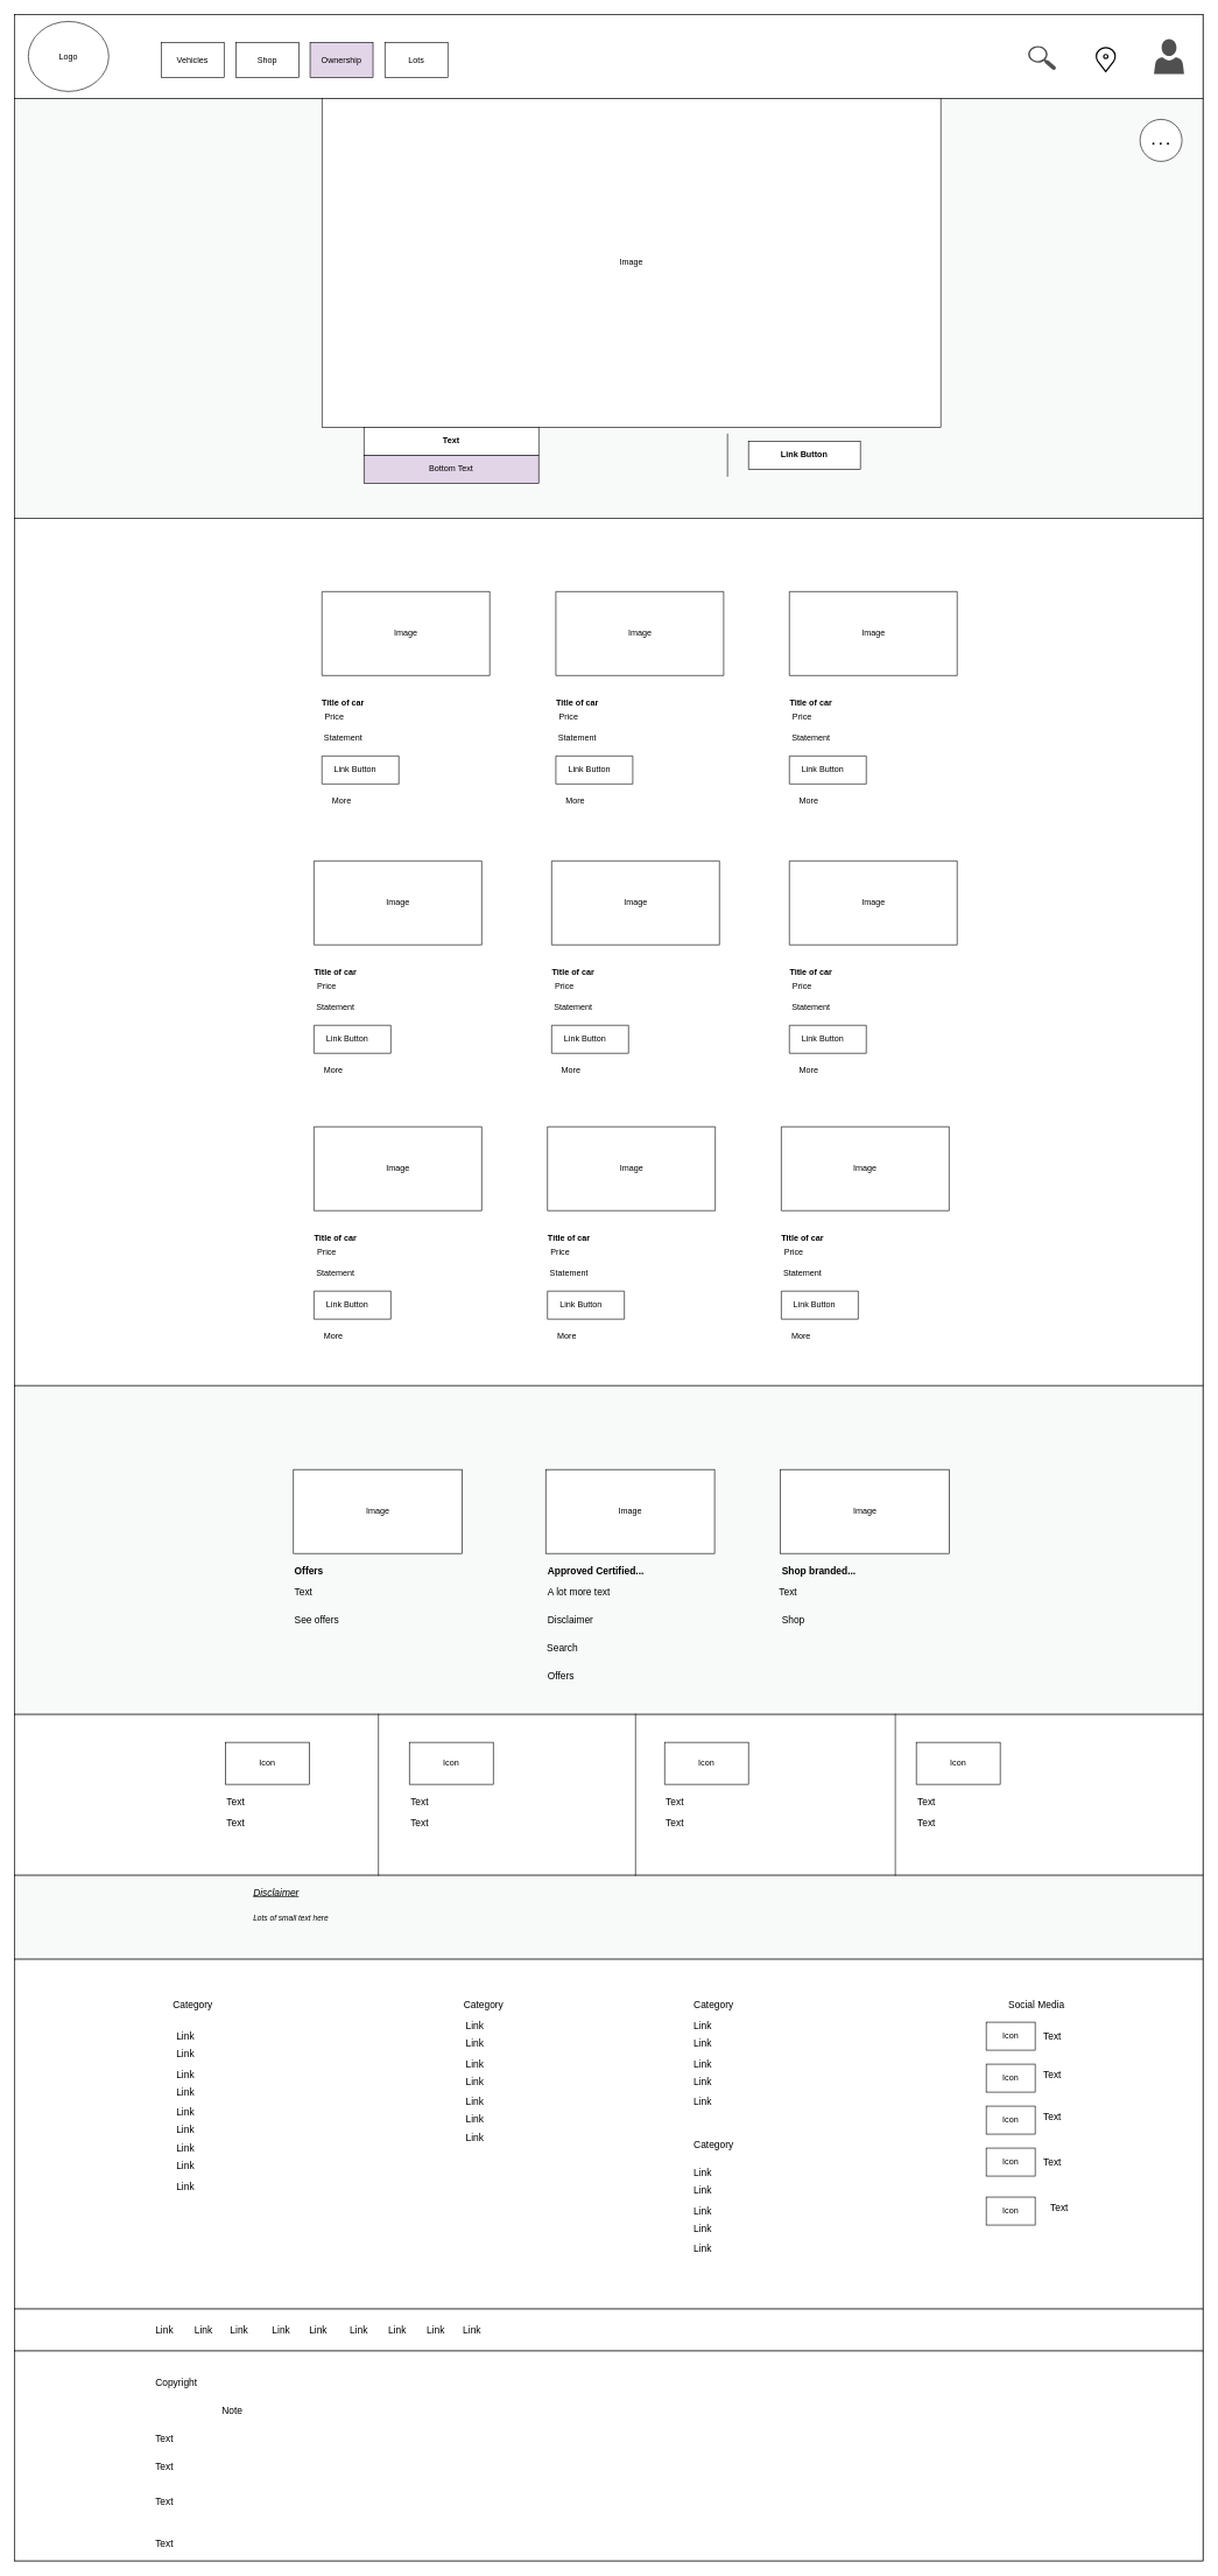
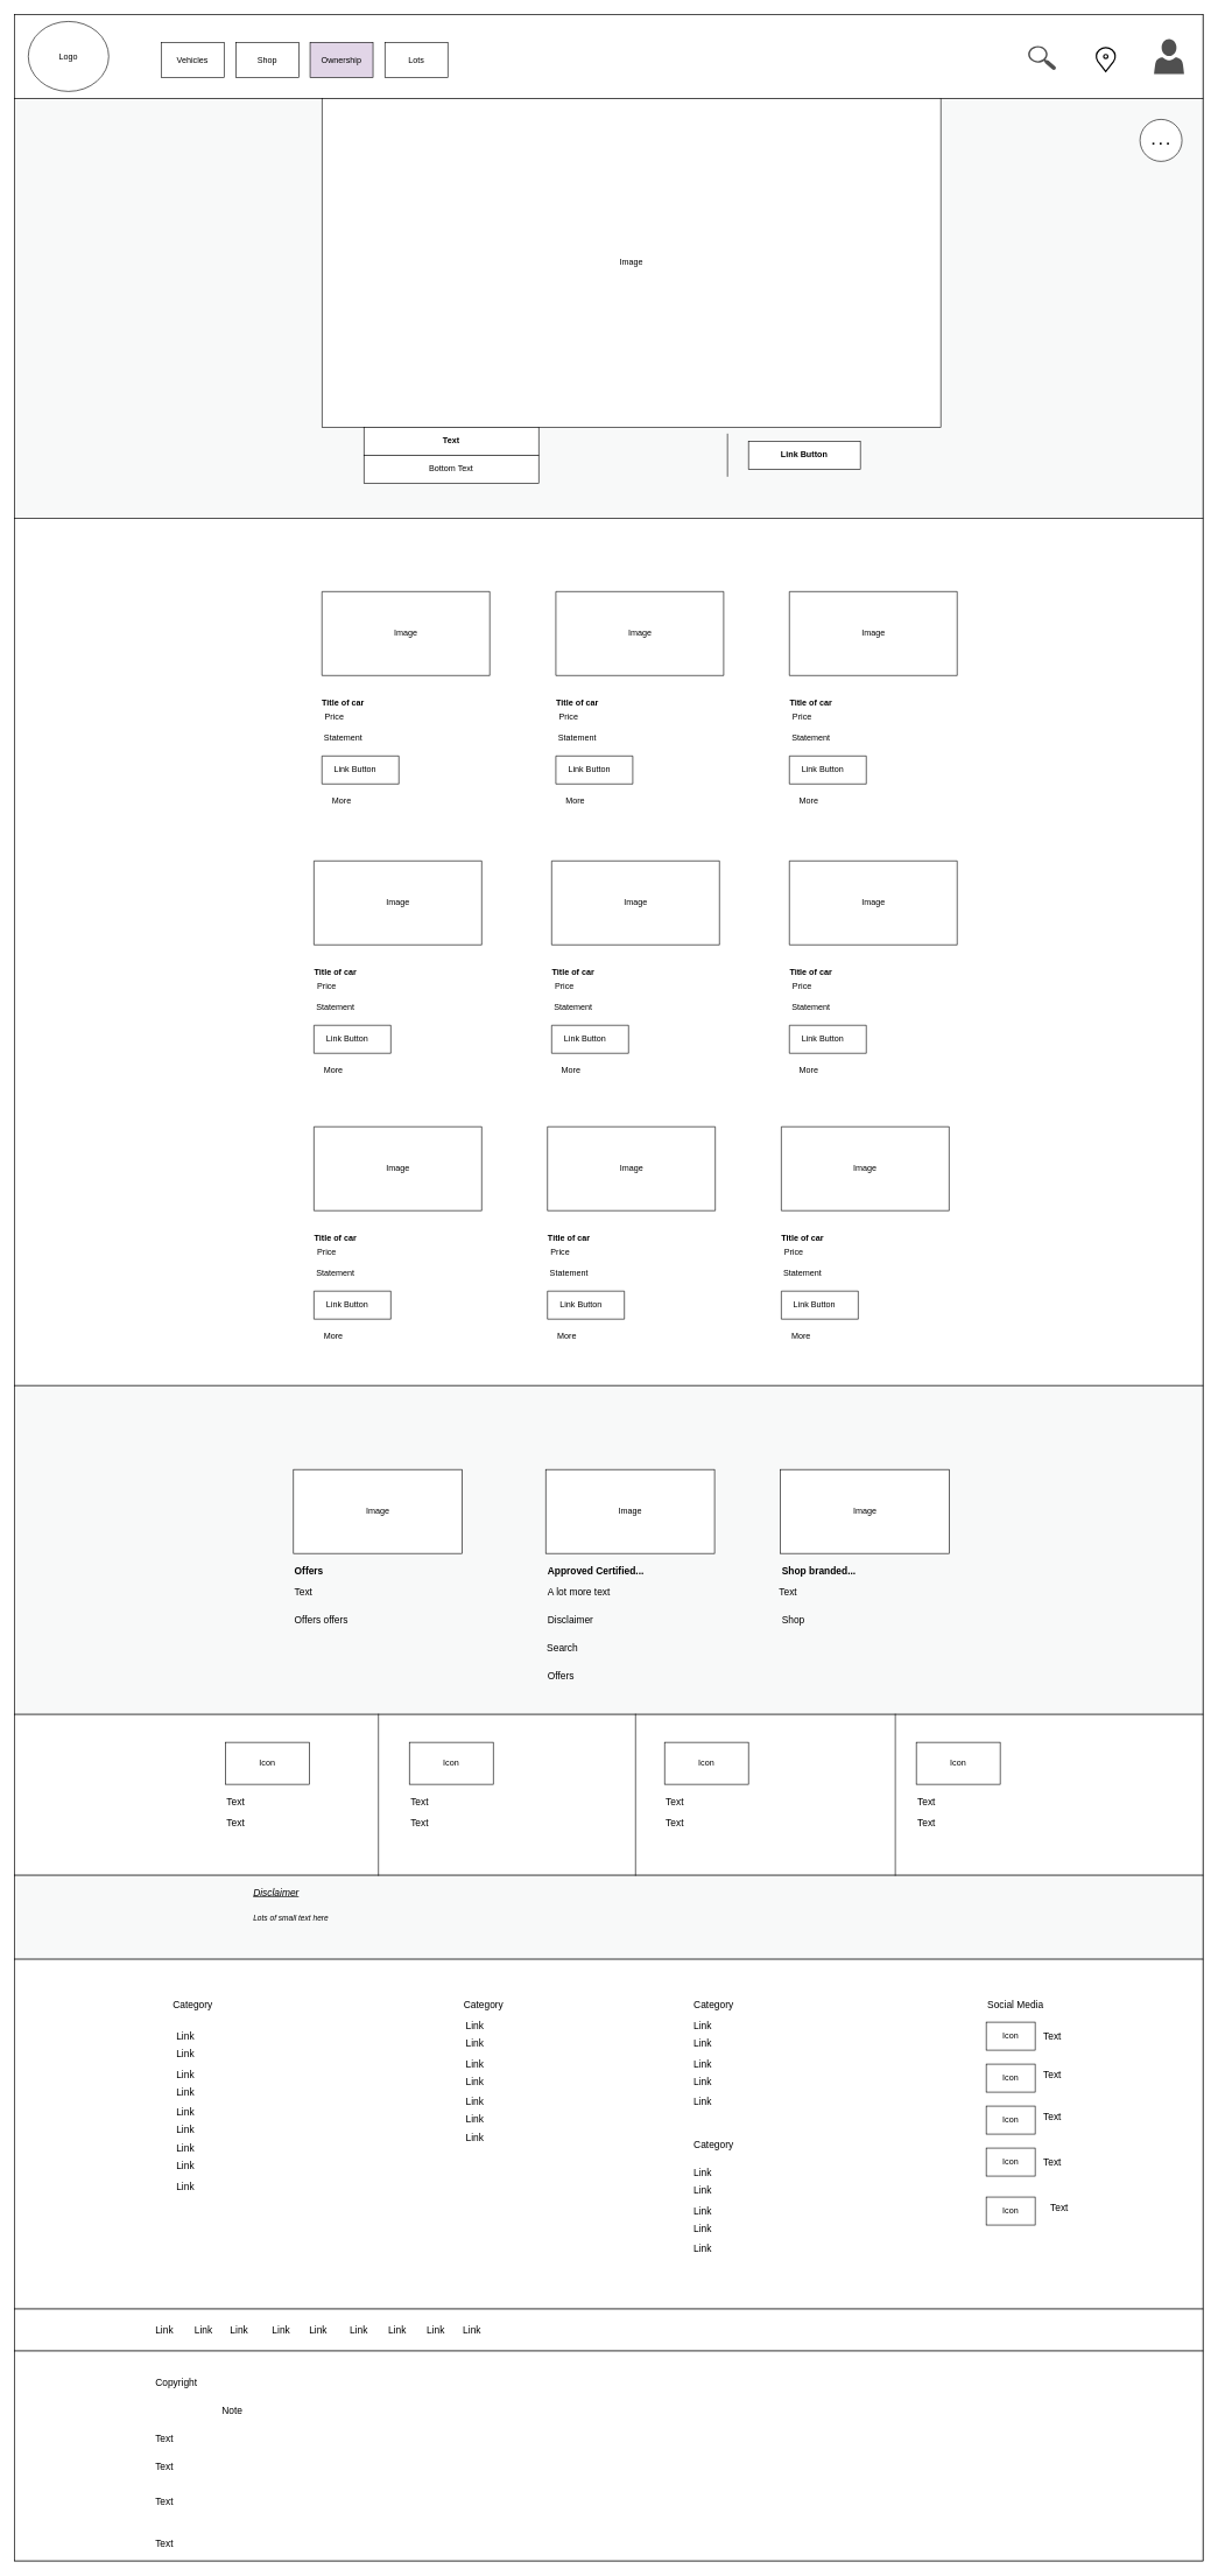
- <mxCell id="15" value="Bottom Text" style="rounded=0;whiteSpace=wrap;html=1;fontStyle=0;fillColor=#e1d5e7;" vertex="1" parent="1"><mxGeometry x="520" y="650" width="250" height="40" as="geometry" /></mxCell>
+ <mxCell id="15" value="Bottom Text" style="rounded=0;whiteSpace=wrap;html=1;fontStyle=0" vertex="1" parent="1"><mxGeometry x="520" y="650" width="250" height="40" as="geometry" /></mxCell>
- <mxCell id="116" value="See offers" style="text;html=1;strokeColor=none;fillColor=none;align=left;verticalAlign=middle;whiteSpace=wrap;rounded=0;fontSize=14;fontStyle=0" vertex="1" parent="1"><mxGeometry x="419.25" y="2300" width="248" height="30" as="geometry" /></mxCell>
+ <mxCell id="116" value="Offers offers" style="text;html=1;strokeColor=none;fillColor=none;align=left;verticalAlign=middle;whiteSpace=wrap;rounded=0;fontSize=14;fontStyle=0" vertex="1" parent="1"><mxGeometry x="419.25" y="2300" width="248" height="30" as="geometry" /></mxCell>
- <mxCell id="141" value="Social Media" style="text;html=1;strokeColor=none;fillColor=none;align=left;verticalAlign=middle;whiteSpace=wrap;rounded=0;fontSize=14;fontStyle=0" vertex="1" parent="1"><mxGeometry x="1440" y="2850" width="90" height="30" as="geometry" /></mxCell>
+ <mxCell id="141" value="Social Media" style="text;html=1;strokeColor=none;fillColor=none;align=left;verticalAlign=middle;whiteSpace=wrap;rounded=0;fontSize=14;fontStyle=0" vertex="1" parent="1"><mxGeometry x="1410" y="2850" width="90" height="30" as="geometry" /></mxCell>
